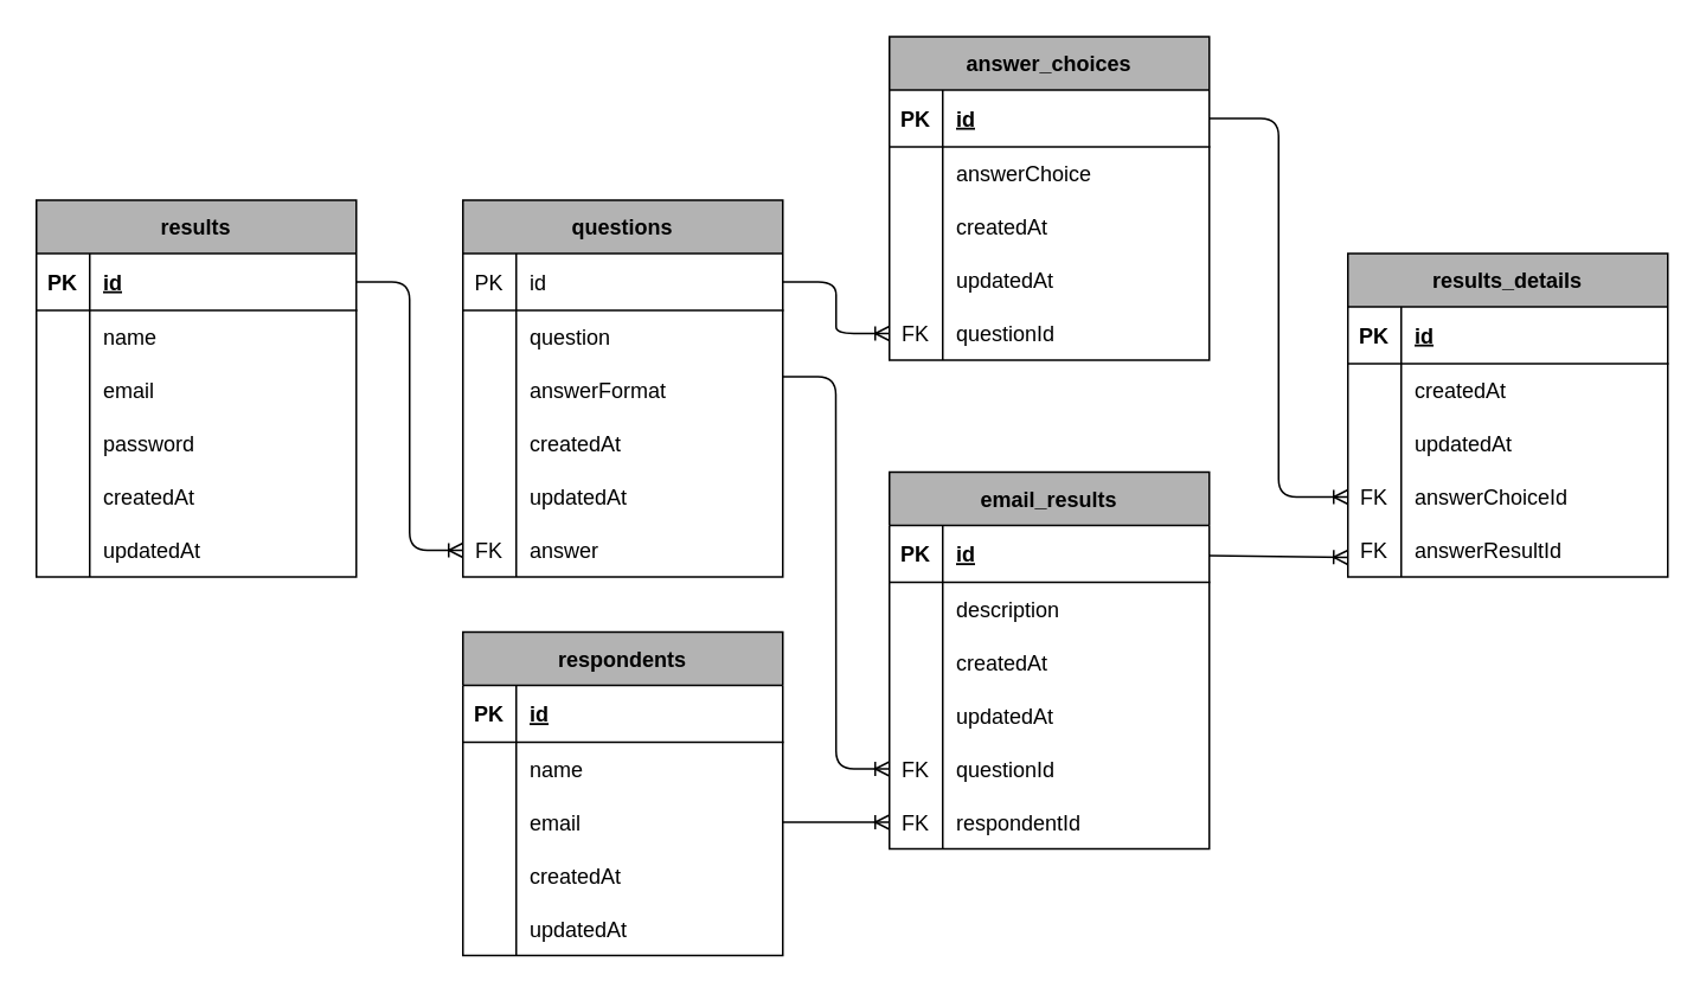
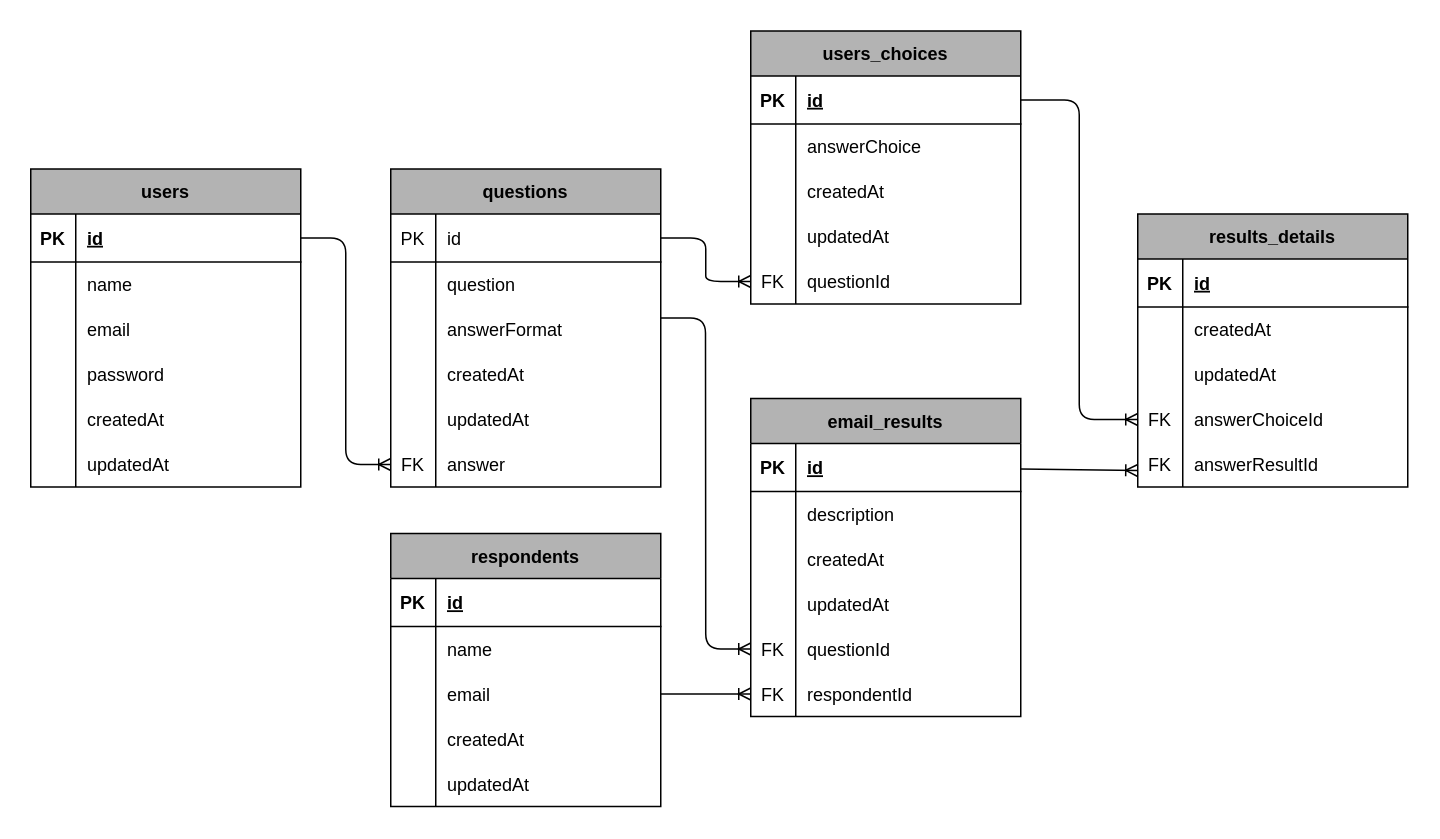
- <mxCell id="75" value="answer_choices" style="shape=table;startSize=30;container=1;collapsible=1;childLayout=tableLayout;fixedRows=1;rowLines=0;fontStyle=1;align=center;resizeLast=1;strokeWidth=1;fontFamily=Helvetica;fontSize=12;fillColor=#B3B3B3;fontColor=#000000;strokeColor=#000000;" parent="1" vertex="1"><mxGeometry x="500" y="20" width="180" height="182" as="geometry" /></mxCell>
+ <mxCell id="75" value="users_choices" style="shape=table;startSize=30;container=1;collapsible=1;childLayout=tableLayout;fixedRows=1;rowLines=0;fontStyle=1;align=center;resizeLast=1;strokeWidth=1;fontFamily=Helvetica;fontSize=12;fillColor=#B3B3B3;fontColor=#000000;strokeColor=#000000;" parent="1" vertex="1"><mxGeometry x="500" y="20" width="180" height="182" as="geometry" /></mxCell>
- <mxCell id="56" value="results" style="shape=table;startSize=30;container=1;collapsible=1;childLayout=tableLayout;fixedRows=1;rowLines=0;fontStyle=1;align=center;resizeLast=1;strokeWidth=1;fontFamily=Helvetica;fontSize=12;fillColor=#B3B3B3;fontColor=#000000;strokeColor=#000000;" parent="1" vertex="1"><mxGeometry x="20" y="112" width="180" height="212" as="geometry" /></mxCell>
+ <mxCell id="56" value="users" style="shape=table;startSize=30;container=1;collapsible=1;childLayout=tableLayout;fixedRows=1;rowLines=0;fontStyle=1;align=center;resizeLast=1;strokeWidth=1;fontFamily=Helvetica;fontSize=12;fillColor=#B3B3B3;fontColor=#000000;strokeColor=#000000;" parent="1" vertex="1"><mxGeometry x="20" y="112" width="180" height="212" as="geometry" /></mxCell>
